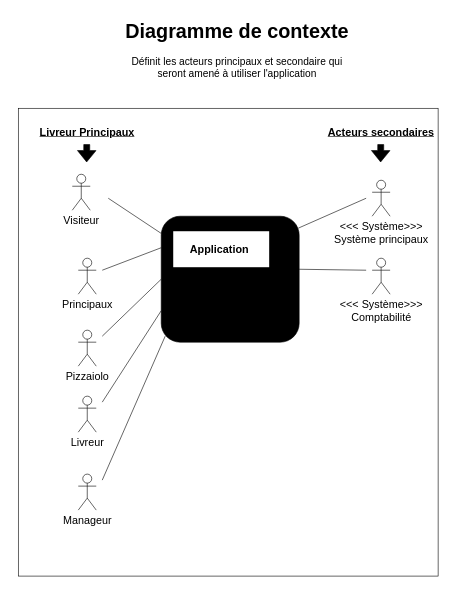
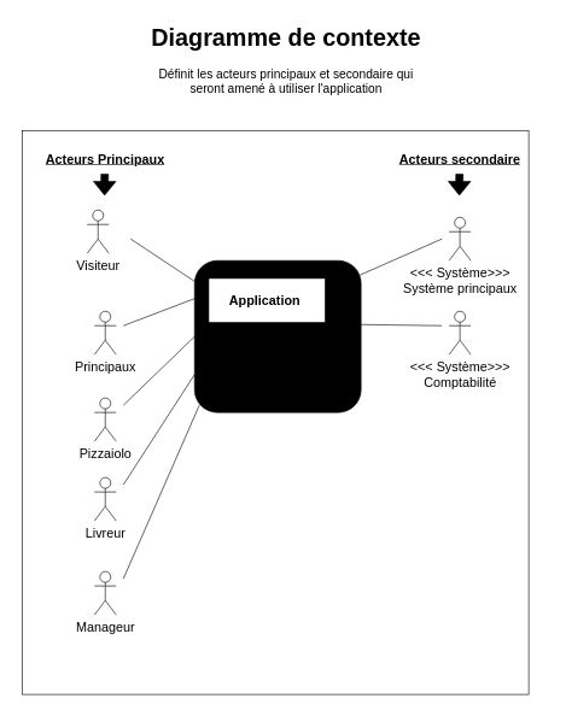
- <mxCell id="20" value="Livreur Principaux" style="text;html=1;strokeColor=none;fillColor=none;align=center;verticalAlign=middle;whiteSpace=wrap;rounded=0;glass=0;fontSize=18;fontStyle=5" parent="1" vertex="1"><mxGeometry x="20" y="210" width="250" height="20" as="geometry" /></mxCell>
+ <mxCell id="20" value="Acteurs Principaux" style="text;html=1;strokeColor=none;fillColor=none;align=center;verticalAlign=middle;whiteSpace=wrap;rounded=0;glass=0;fontSize=18;fontStyle=5" parent="1" vertex="1"><mxGeometry x="20" y="210" width="250" height="20" as="geometry" /></mxCell>
- <mxCell id="21" value="Acteurs secondaires" style="text;html=1;strokeColor=none;fillColor=none;align=center;verticalAlign=middle;whiteSpace=wrap;rounded=0;glass=0;fontSize=18;fontStyle=5" parent="1" vertex="1"><mxGeometry x="510" y="210" width="250" height="20" as="geometry" /></mxCell>
+ <mxCell id="21" value="Acteurs secondaire" style="text;html=1;strokeColor=none;fillColor=none;align=center;verticalAlign=middle;whiteSpace=wrap;rounded=0;glass=0;fontSize=18;fontStyle=5" parent="1" vertex="1"><mxGeometry x="510" y="210" width="250" height="20" as="geometry" /></mxCell>
